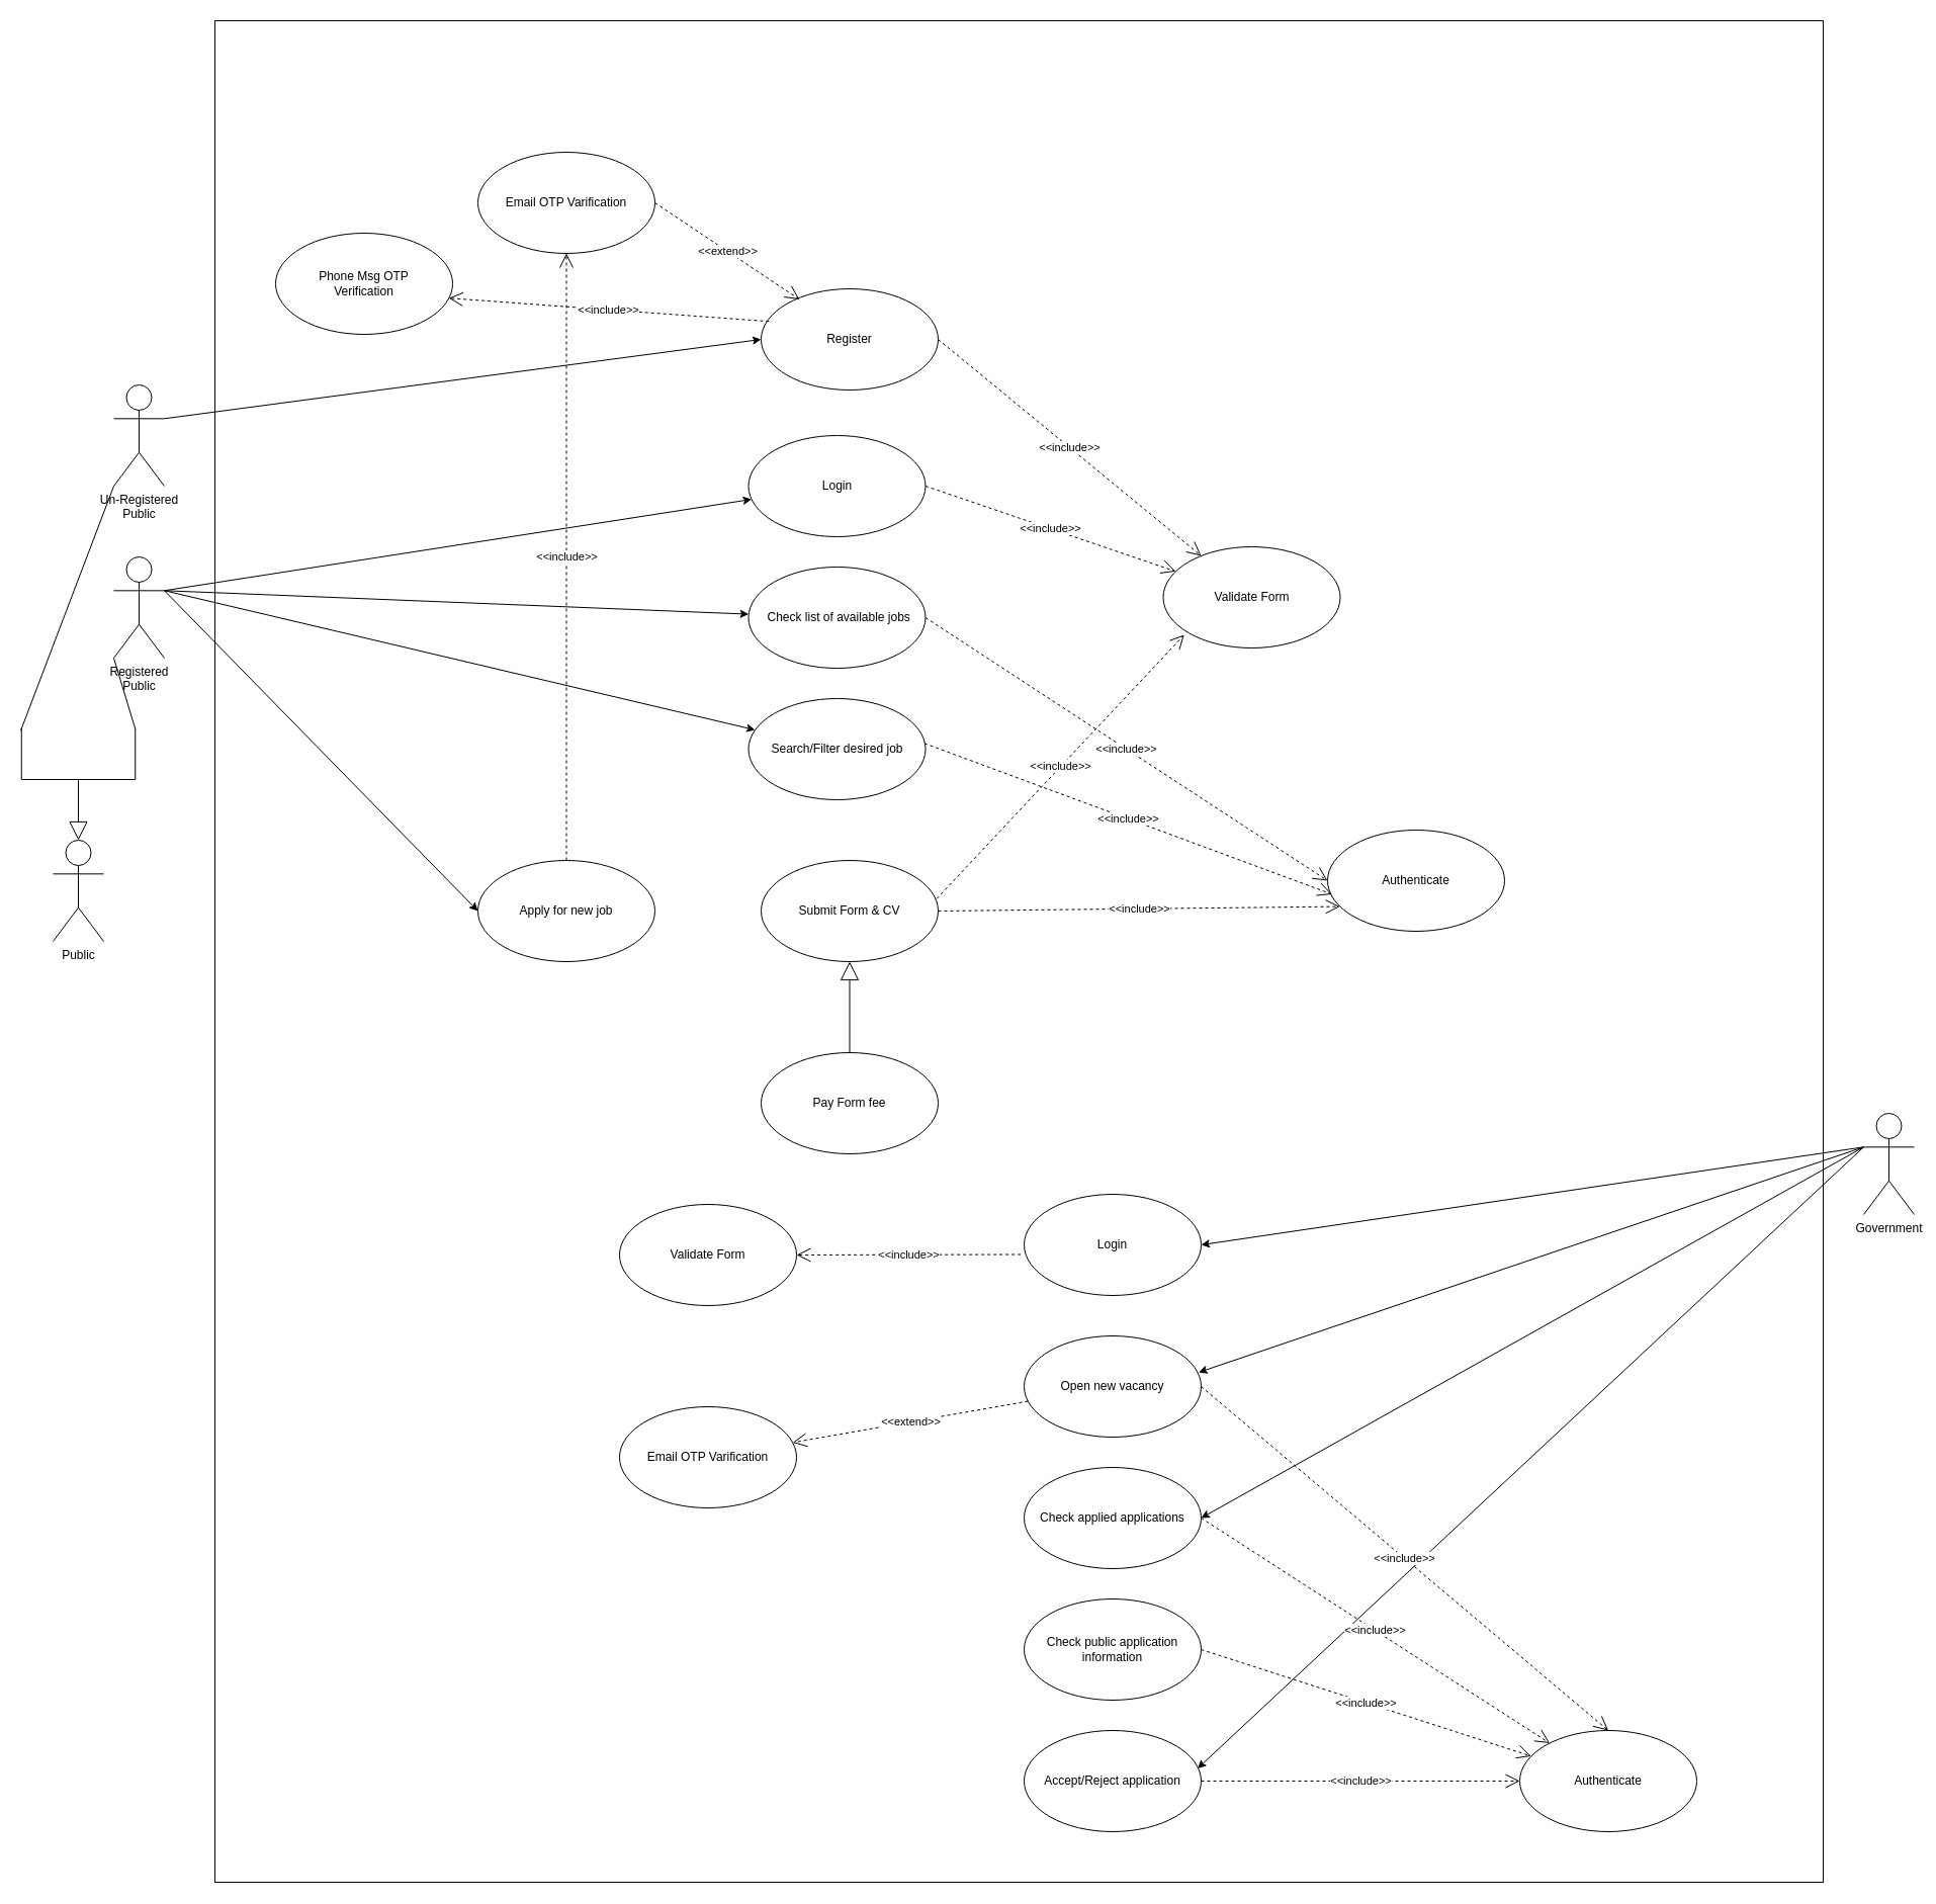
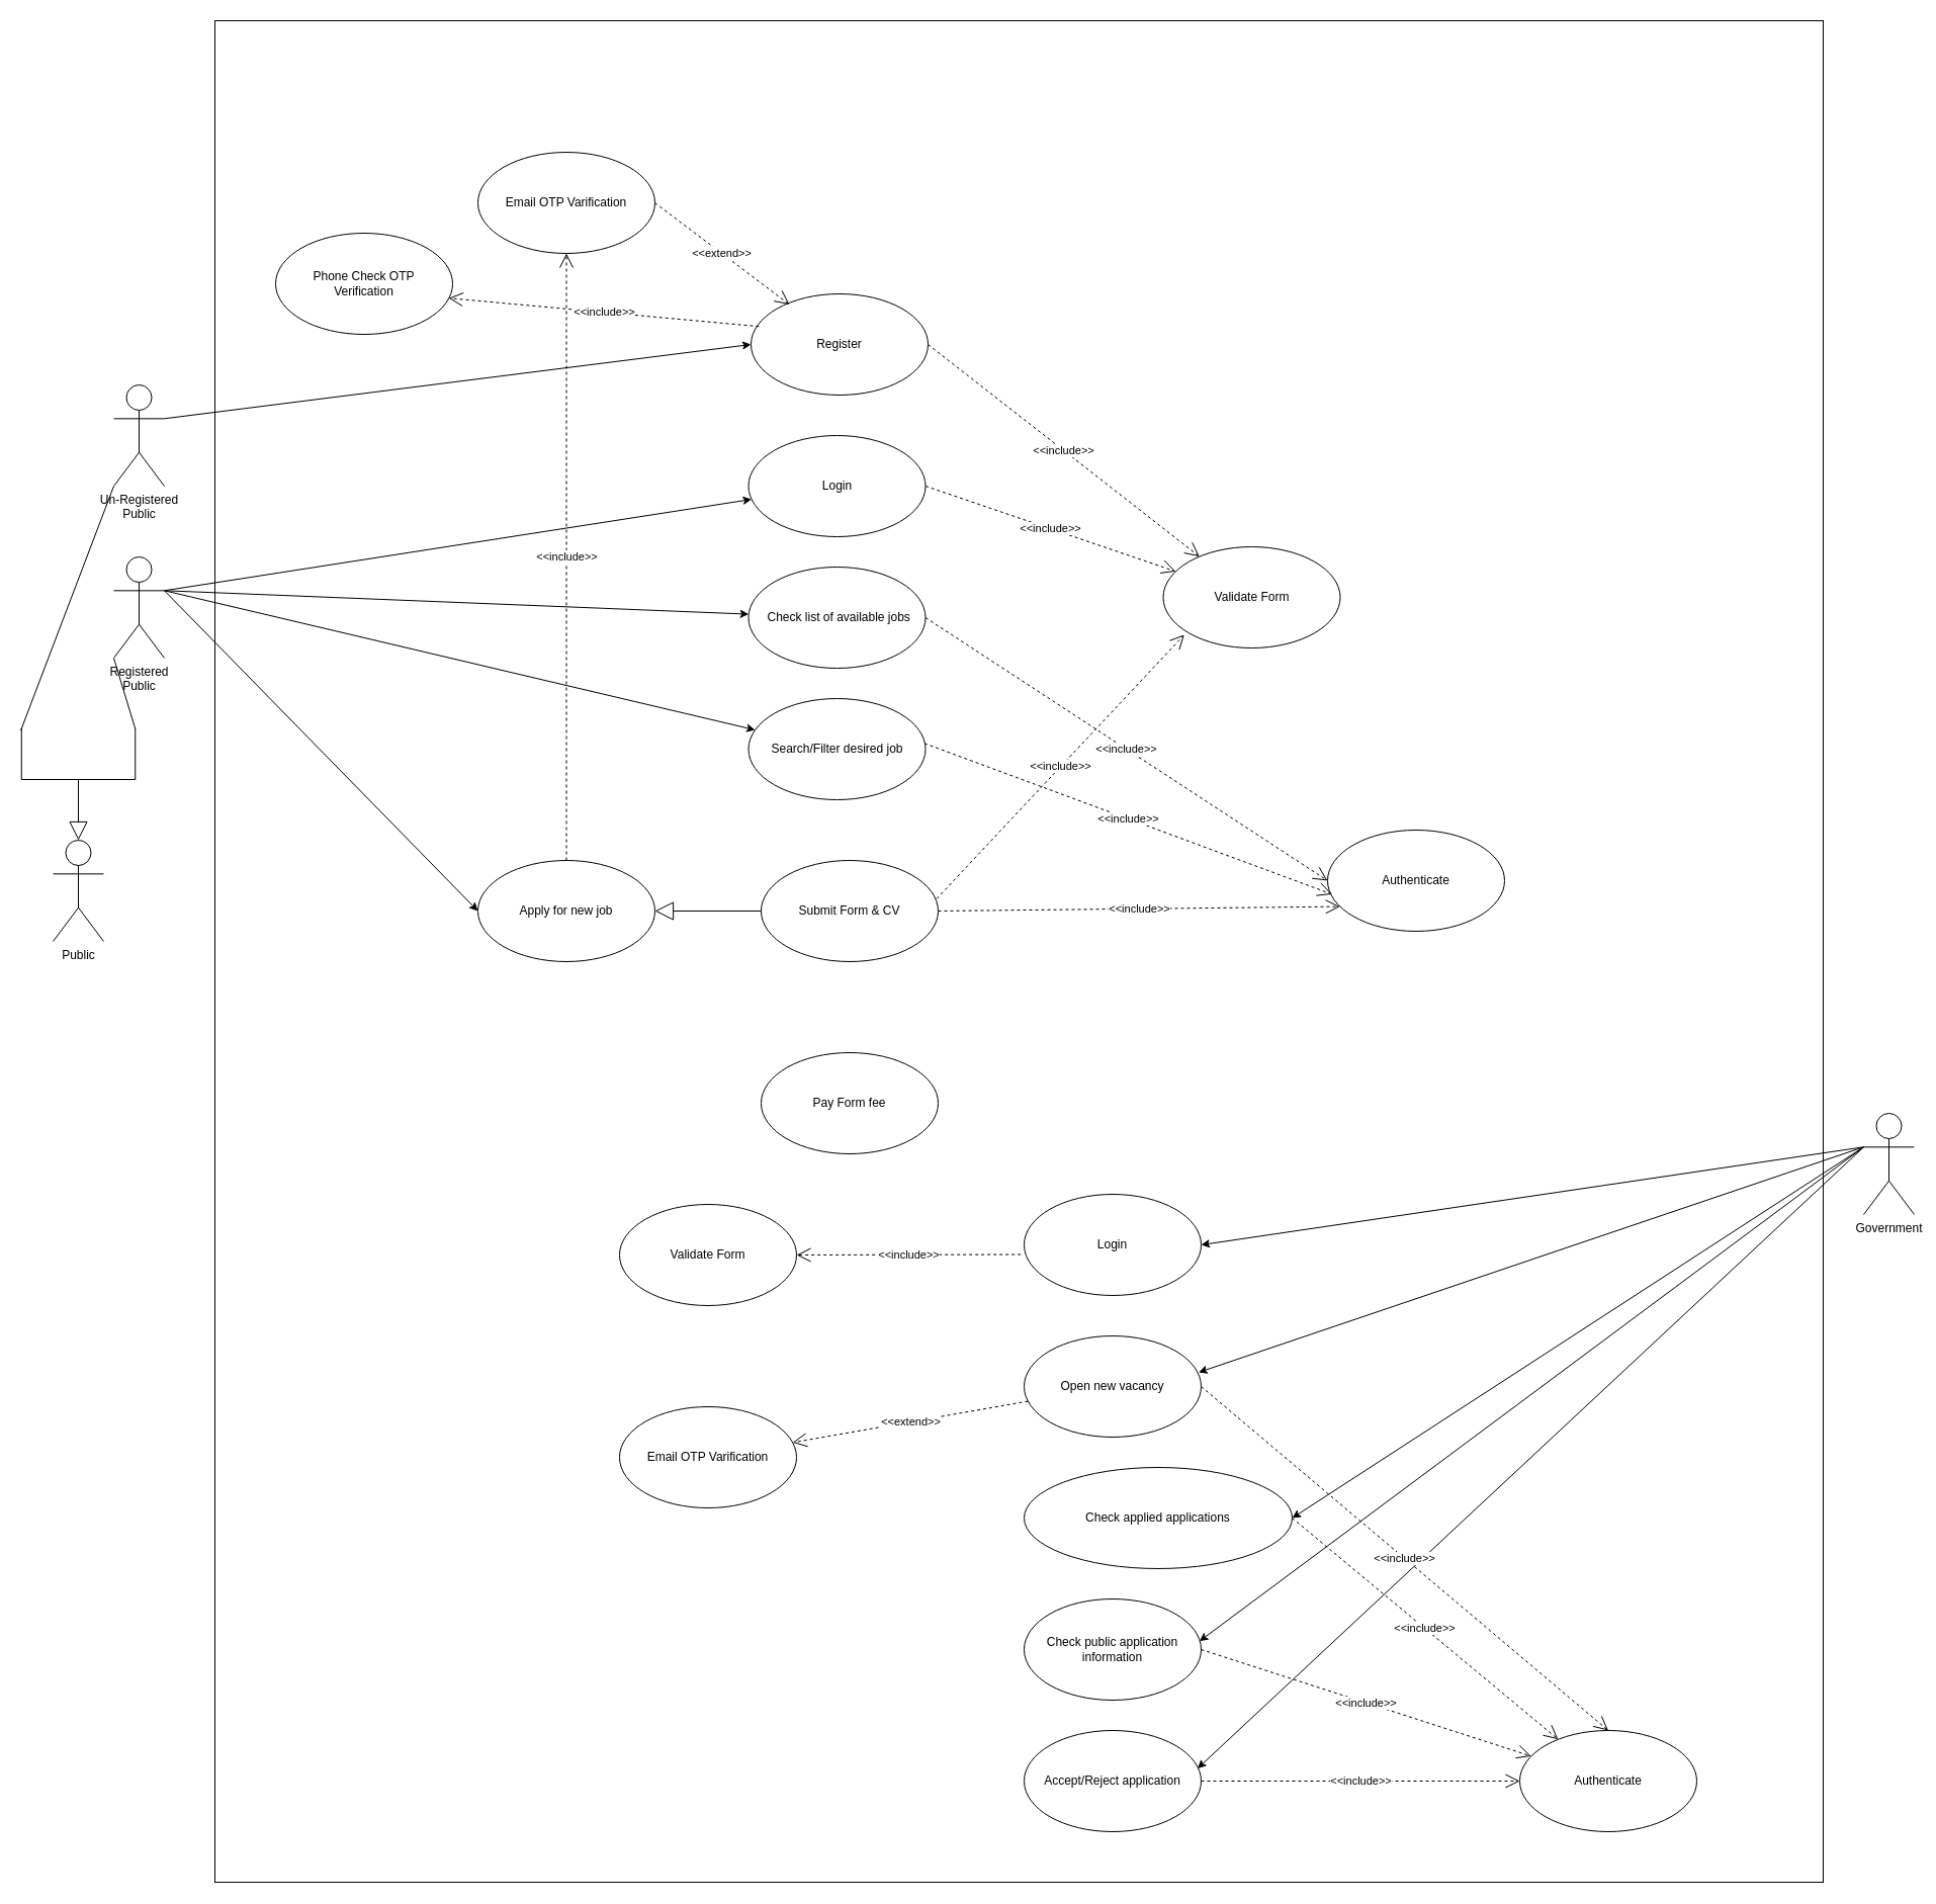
- <mxCell id="47" value="Phone Msg OTP &lt;br&gt;Verification" style="ellipse;whiteSpace=wrap;html=1;" parent="1" vertex="1"><mxGeometry x="272" y="230" width="175" height="100" as="geometry" /></mxCell>
+ <mxCell id="47" value="Phone Check OTP &lt;br&gt;Verification" style="ellipse;whiteSpace=wrap;html=1;" parent="1" vertex="1"><mxGeometry x="272" y="230" width="175" height="100" as="geometry" /></mxCell>
- <mxCell id="21" value="Register" style="ellipse;whiteSpace=wrap;html=1;" parent="1" vertex="1"><mxGeometry x="752" y="285" width="175" height="100" as="geometry" /></mxCell>
+ <mxCell id="21" value="Register" style="ellipse;whiteSpace=wrap;html=1;" parent="1" vertex="1"><mxGeometry x="742" y="290" width="175" height="100" as="geometry" /></mxCell>
+ <mxCell id="33" value="" style="endArrow=block;endSize=16;endFill=0;html=1;rounded=0;exitX=0;exitY=0.5;exitDx=0;exitDy=0;entryX=1;entryY=0.5;entryDx=0;entryDy=0;" parent="1" source="32" target="8" edge="1"><mxGeometry width="160" relative="1" as="geometry"><mxPoint x="460.024" y="1000.005" as="sourcePoint" /><mxPoint x="632" y="880" as="targetPoint" /></mxGeometry></mxCell>
- <mxCell id="45" value="" style="endArrow=block;endSize=16;endFill=0;html=1;rounded=0;entryX=0.5;entryY=1;entryDx=0;entryDy=0;" parent="1" source="44" target="32" edge="1"><mxGeometry width="160" relative="1" as="geometry"><mxPoint x="747" y="1060" as="sourcePoint" /><mxPoint x="642" y="1060" as="targetPoint" /></mxGeometry></mxCell>
+ <mxCell id="19" value="" style="endArrow=classic;html=1;rounded=0;exitX=0;exitY=0.333;exitDx=0;exitDy=0;exitPerimeter=0;entryX=0.991;entryY=0.417;entryDx=0;entryDy=0;entryPerimeter=0;" parent="1" source="4" target="11" edge="1"><mxGeometry width="50" height="50" relative="1" as="geometry"><mxPoint x="1372" y="680" as="sourcePoint" /><mxPoint x="924" y="1140" as="targetPoint" /></mxGeometry></mxCell>
- <mxCell id="10" value="Check applied applications" style="ellipse;whiteSpace=wrap;html=1;" parent="1" vertex="1"><mxGeometry x="1012" y="1450" width="175" height="100" as="geometry" /></mxCell>
+ <mxCell id="10" value="Check applied applications" style="ellipse;whiteSpace=wrap;html=1;" parent="1" vertex="1"><mxGeometry x="1012" y="1450" width="265" height="100" as="geometry" /></mxCell>
